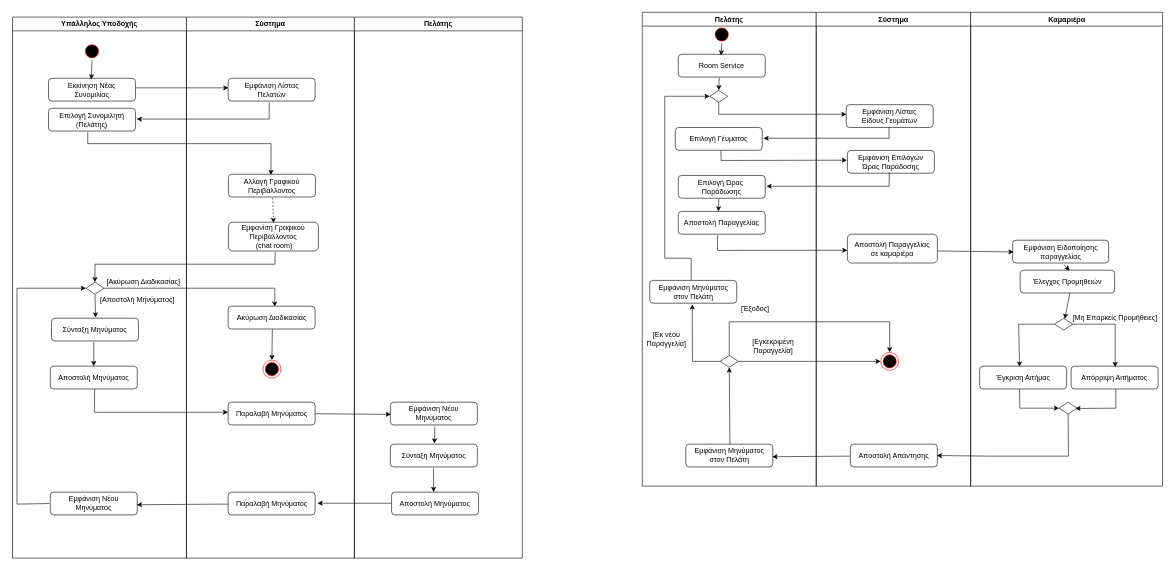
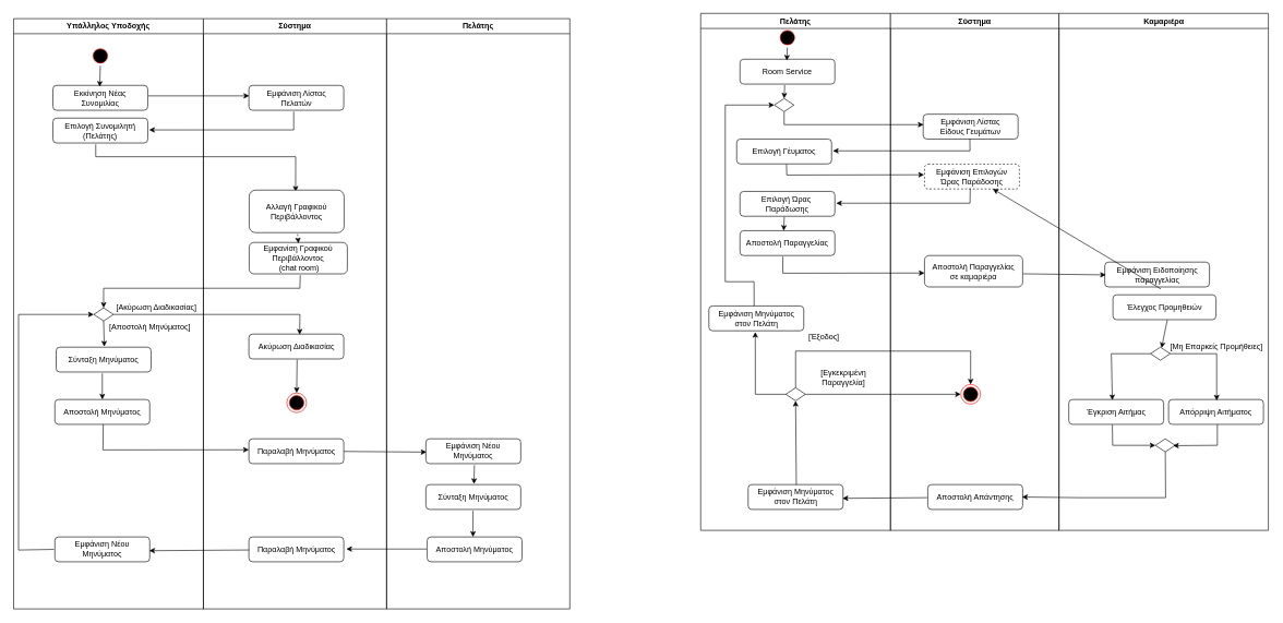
- <mxCell id="63" value="Εμφάνιση Επιλογών&lt;br&gt;Ώρας Παράδοσης" style="rounded=1;whiteSpace=wrap;html=1;" parent="56" vertex="1"><mxGeometry x="52" y="230.28" width="145" height="38" as="geometry" /></mxCell>
+ <mxCell id="63" value="Εμφάνιση Επιλογών&lt;br&gt;Ώρας Παράδοσης" style="rounded=1;whiteSpace=wrap;html=1;dashed=1;" parent="56" vertex="1"><mxGeometry x="52" y="230.28" width="145" height="38" as="geometry" /></mxCell>
- <mxCell id="22" value="Αλλαγή Γραφικού Περιβάλλοντος" style="rounded=1;whiteSpace=wrap;html=1;" parent="1" vertex="1"><mxGeometry x="380" y="290" width="145" height="38" as="geometry" /></mxCell>
+ <mxCell id="22" value="Αλλαγή Γραφικού Περιβάλλοντος" style="rounded=1;whiteSpace=wrap;html=1;" parent="1" vertex="1"><mxGeometry x="380" y="290" width="145" height="65" as="geometry" /></mxCell>
- <mxCell id="74" value="" style="endArrow=classic;html=1;rounded=0;exitX=0.535;exitY=1.077;exitDx=0;exitDy=0;exitPerimeter=0;entryX=0.524;entryY=0.015;entryDx=0;entryDy=0;entryPerimeter=0;" parent="71" source="72" target="73" edge="1"><mxGeometry width="50" height="50" relative="1" as="geometry"><mxPoint x="146.595" y="399.254" as="sourcePoint" /><mxPoint x="110" y="410" as="targetPoint" /></mxGeometry></mxCell>
+ <mxCell id="74" value="" style="endArrow=classic;html=1;rounded=0;exitX=0.535;exitY=1.077;exitDx=0;exitDy=0;exitPerimeter=0;" parent="71" source="72" target="63" edge="1"><mxGeometry width="50" height="50" relative="1" as="geometry"><mxPoint x="146.595" y="399.254" as="sourcePoint" /><mxPoint x="110" y="410" as="targetPoint" /></mxGeometry></mxCell>
- <mxCell id="52" value="[Εκ νέου &lt;br&gt;Παραγγελία]" style="text;html=1;align=center;verticalAlign=middle;resizable=0;points=[];autosize=1;strokeColor=none;fillColor=none;" parent="41" vertex="1"><mxGeometry y="530" width="80" height="30" as="geometry" /></mxCell>
